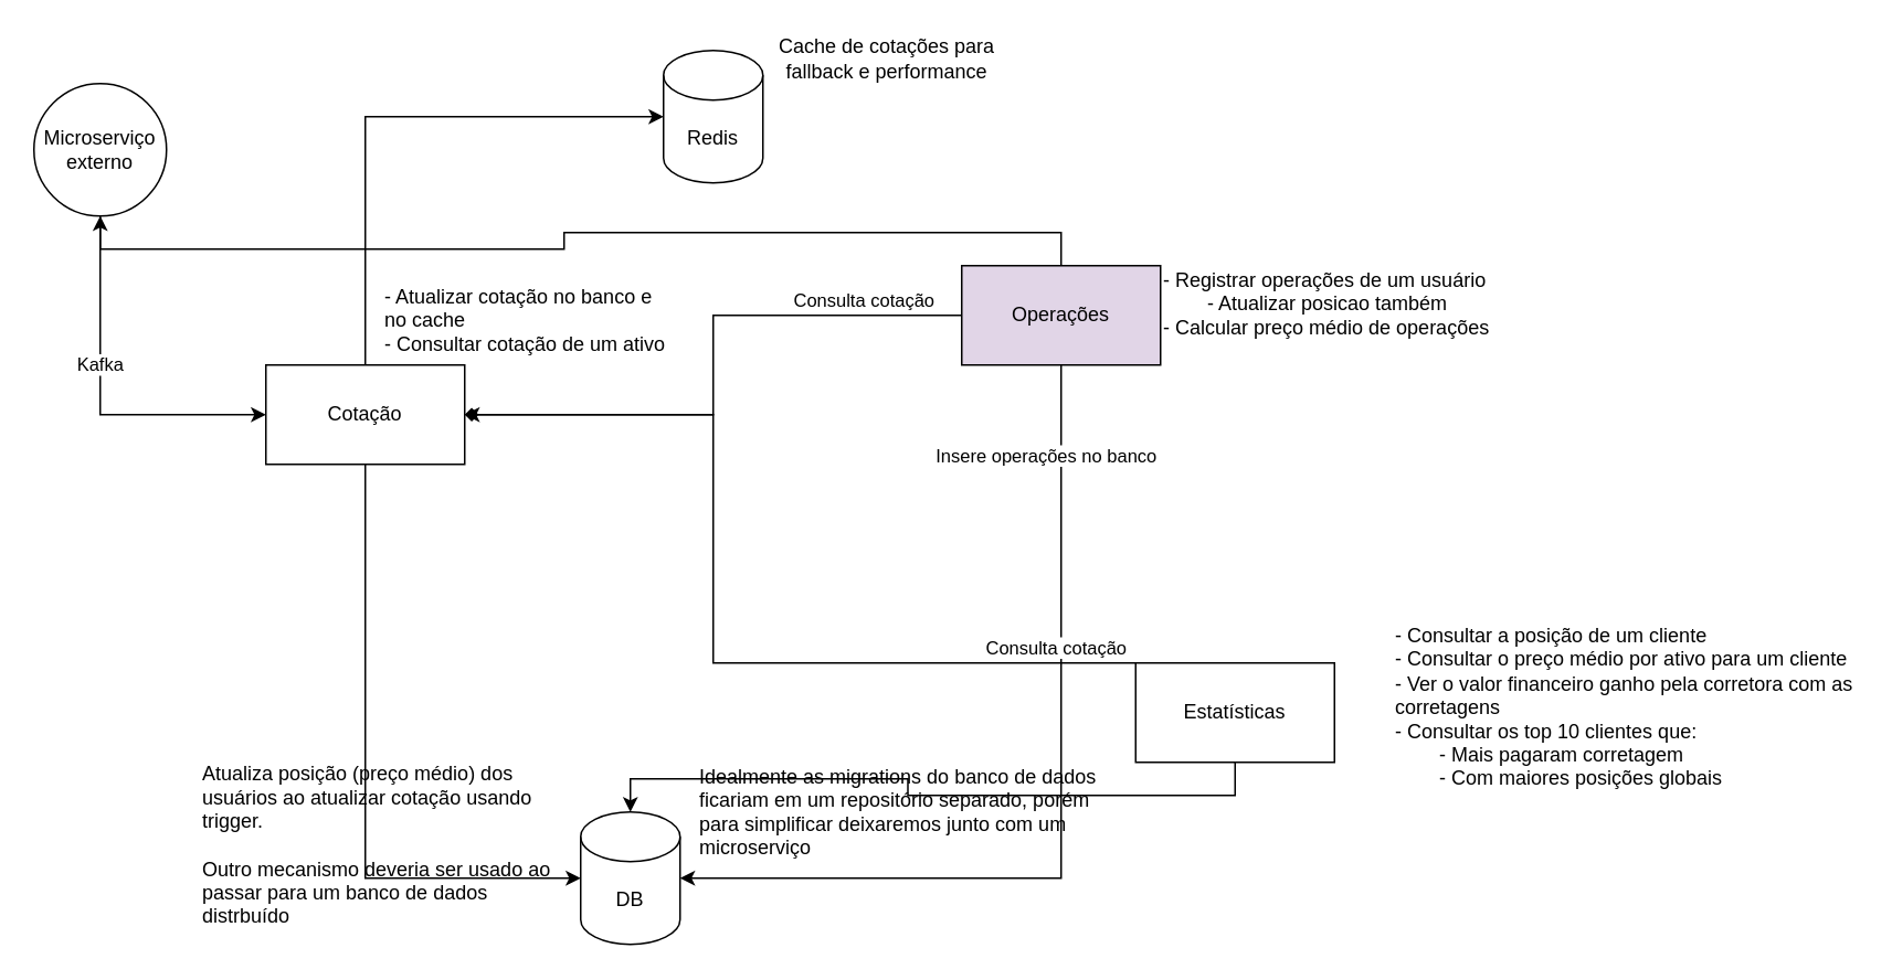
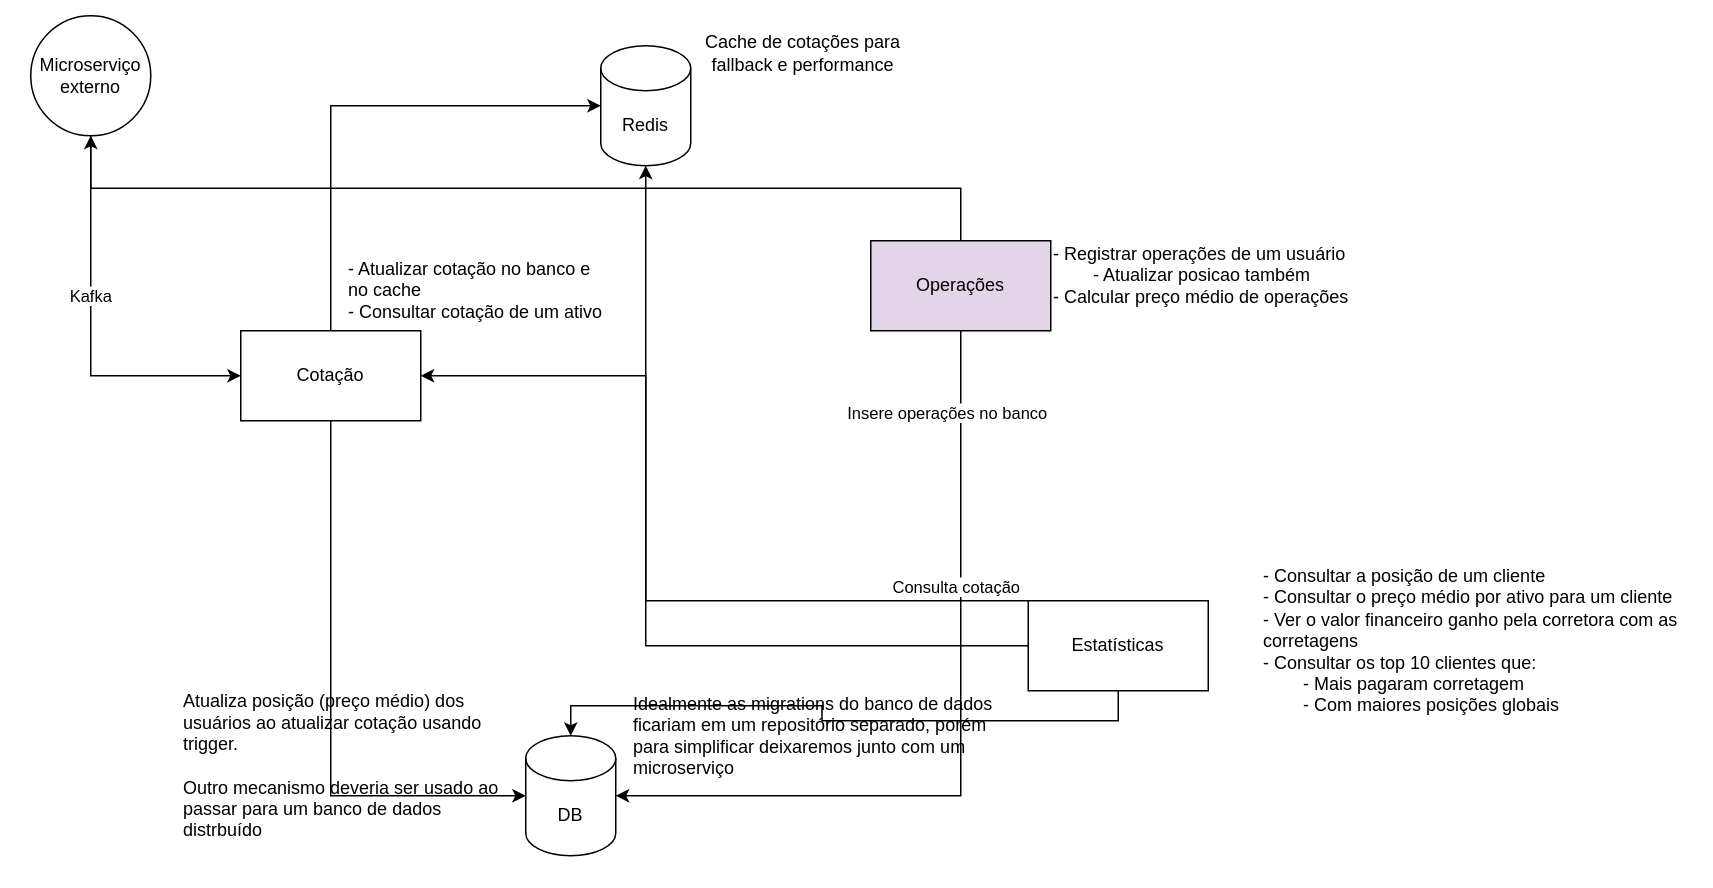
- <mxCell id="13" value="Microserviço externo" style="ellipse;whiteSpace=wrap;html=1;aspect=fixed;" parent="1" vertex="1"><mxGeometry x="20" y="50" width="80" height="80" as="geometry" /></mxCell>
+ <mxCell id="13" value="Microserviço externo" style="ellipse;whiteSpace=wrap;html=1;aspect=fixed;" parent="1" vertex="1"><mxGeometry x="20" y="10" width="80" height="80" as="geometry" /></mxCell>
- <mxCell id="3" style="edgeStyle=orthogonalEdgeStyle;rounded=0;orthogonalLoop=1;jettySize=auto;html=1;exitX=0;exitY=0.5;exitDx=0;exitDy=0;" parent="1" source="5" target="2" edge="1"><mxGeometry relative="1" as="geometry"><Array as="points"><mxPoint x="430" y="190" /><mxPoint x="430" y="250" /></Array></mxGeometry></mxCell>
- <mxCell id="4" value="Consulta cotação" style="edgeLabel;html=1;align=center;verticalAlign=middle;resizable=0;points=[];" parent="3" vertex="1" connectable="0"><mxGeometry x="-0.313" y="-2" relative="1" as="geometry"><mxPoint x="64" y="-8" as="offset" /></mxGeometry></mxCell>
- <mxCell id="18" style="edgeStyle=orthogonalEdgeStyle;rounded=0;orthogonalLoop=1;jettySize=auto;html=1;entryX=1;entryY=0.5;entryDx=0;entryDy=0;endArrow=diamond;" parent="1" source="21" target="2" edge="1"><mxGeometry relative="1" as="geometry"><Array as="points"><mxPoint x="430" y="400" /><mxPoint x="430" y="250" /></Array></mxGeometry></mxCell>
+ <mxCell id="18" style="edgeStyle=orthogonalEdgeStyle;rounded=0;orthogonalLoop=1;jettySize=auto;html=1;entryX=1;entryY=0.5;entryDx=0;entryDy=0;" parent="1" source="21" target="2" edge="1"><mxGeometry relative="1" as="geometry"><Array as="points"><mxPoint x="430" y="400" /><mxPoint x="430" y="250" /></Array></mxGeometry></mxCell>
+ <mxCell id="20" style="edgeStyle=orthogonalEdgeStyle;rounded=0;orthogonalLoop=1;jettySize=auto;html=1;" edge="1" parent="1" source="21" target="23"><mxGeometry relative="1" as="geometry" /></mxCell>
